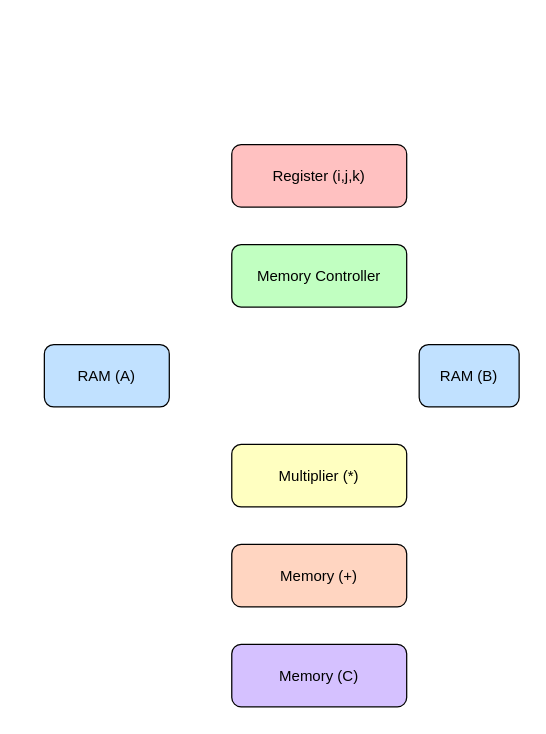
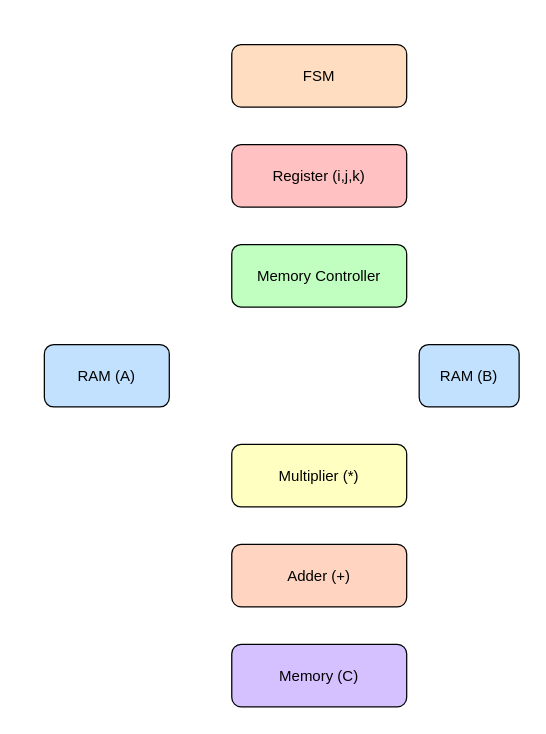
+ <mxCell id="2" value="FSM" style="shape=rectangle;fillColor=#FFDDC1;strokeColor=#000000;rounded=1;" vertex="1" parent="1"><mxGeometry x="170" y="20" width="140" height="50" as="geometry" /></mxCell>
- <mxCell id="8" value="Memory (+)" style="shape=rectangle;fillColor=#FFD5C1;strokeColor=#000000;rounded=1;" vertex="1" parent="1"><mxGeometry x="170" y="420" width="140" height="50" as="geometry" /></mxCell>
+ <mxCell id="8" value="Adder (+)" style="shape=rectangle;fillColor=#FFD5C1;strokeColor=#000000;rounded=1;" vertex="1" parent="1"><mxGeometry x="170" y="420" width="140" height="50" as="geometry" /></mxCell>
